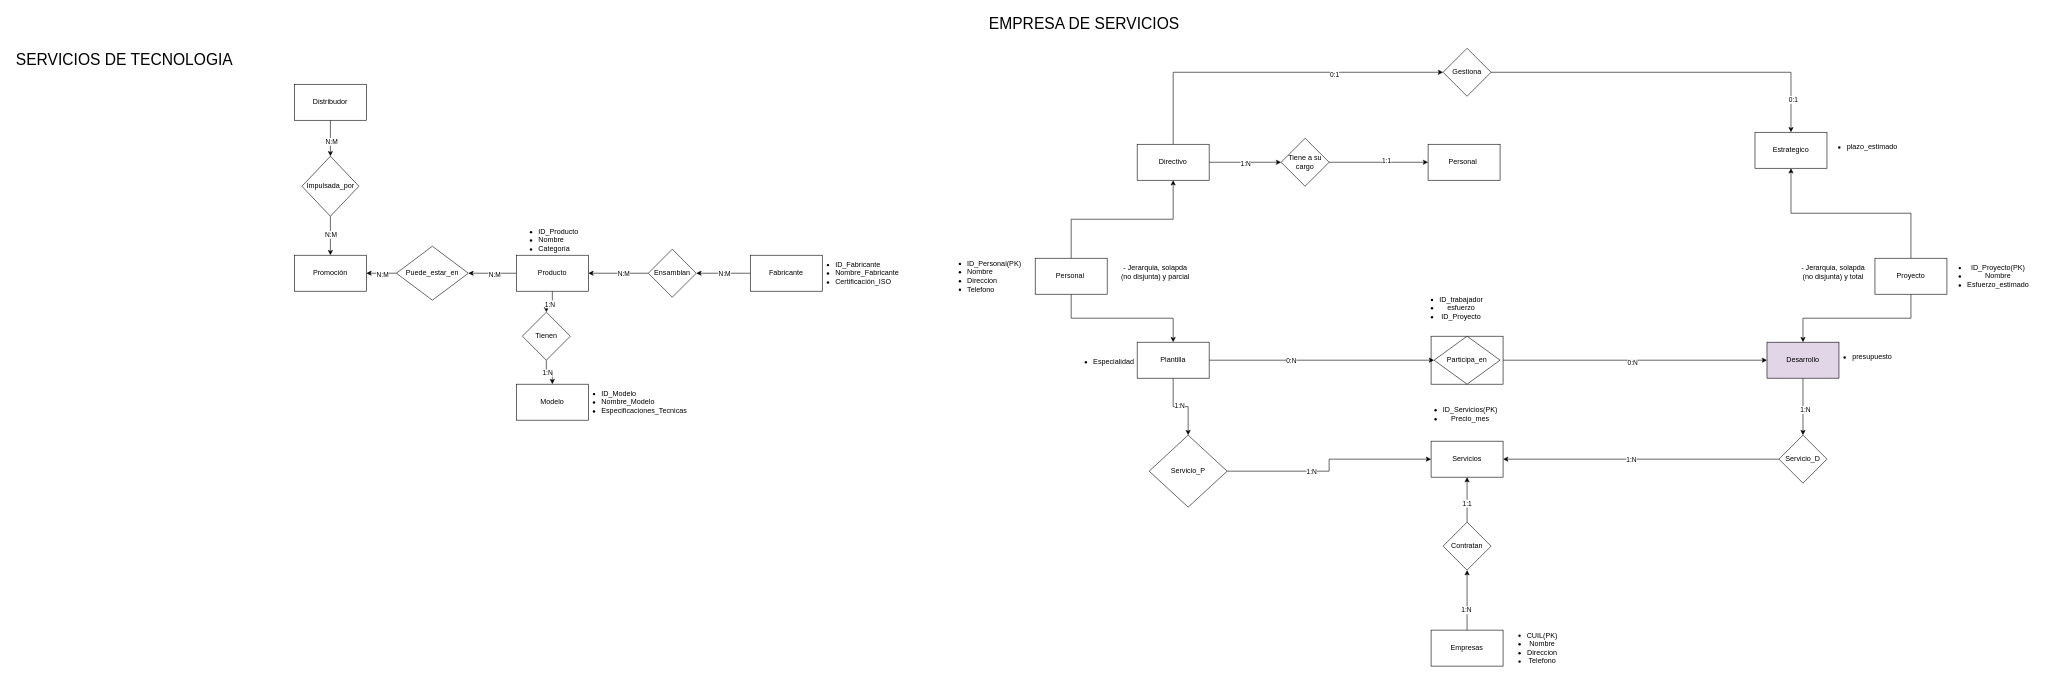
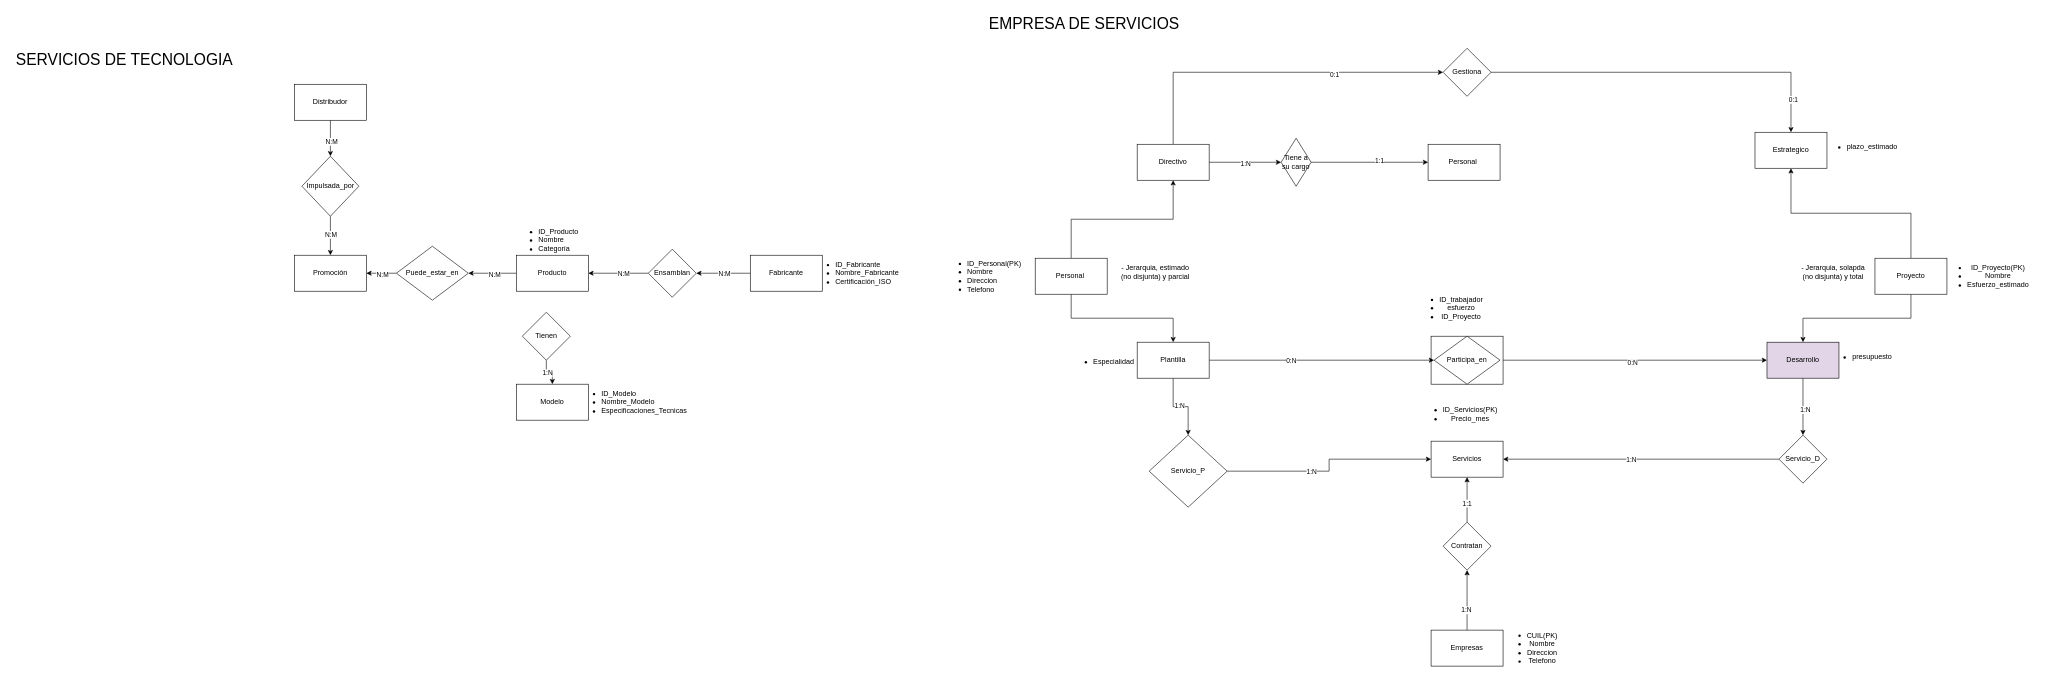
- <mxCell id="49" value="Tiene a su cargo" style="rhombus;whiteSpace=wrap;html=1;rounded=0;" vertex="1" parent="1"><mxGeometry x="2135" y="230" width="80" height="80" as="geometry" /></mxCell>
+ <mxCell id="49" value="Tiene a su cargo" style="rhombus;whiteSpace=wrap;html=1;rounded=0;" vertex="1" parent="1"><mxGeometry x="2135" y="230" width="50" height="80" as="geometry" /></mxCell>
- <mxCell id="76" value="- Jerarquia, solapda&lt;div&gt;(no disjunta) y parcial&lt;/div&gt;" style="text;html=1;align=center;verticalAlign=middle;resizable=0;points=[];autosize=1;strokeColor=none;fillColor=none;" vertex="1" parent="1"><mxGeometry x="1855" y="433" width="140" height="40" as="geometry" /></mxCell>
+ <mxCell id="76" value="- Jerarquia, estimado&lt;div&gt;(no disjunta) y parcial&lt;/div&gt;" style="text;html=1;align=center;verticalAlign=middle;resizable=0;points=[];autosize=1;strokeColor=none;fillColor=none;" vertex="1" parent="1"><mxGeometry x="1855" y="433" width="140" height="40" as="geometry" /></mxCell>
- <mxCell id="15" value="" style="edgeStyle=orthogonalEdgeStyle;rounded=0;orthogonalLoop=1;jettySize=auto;html=1;entryX=0.5;entryY=0;entryDx=0;entryDy=0;" parent="1" source="19" target="22" edge="1"><mxGeometry x="1" y="192" relative="1" as="geometry"><mxPoint x="920" y="565" as="targetPoint" /><mxPoint x="-2" y="30" as="offset" /></mxGeometry></mxCell>
- <mxCell id="16" value="1:N" style="edgeLabel;html=1;align=center;verticalAlign=middle;resizable=0;points=[];" parent="15" vertex="1" connectable="0"><mxGeometry x="0.111" y="1" relative="1" as="geometry"><mxPoint as="offset" /></mxGeometry></mxCell>
